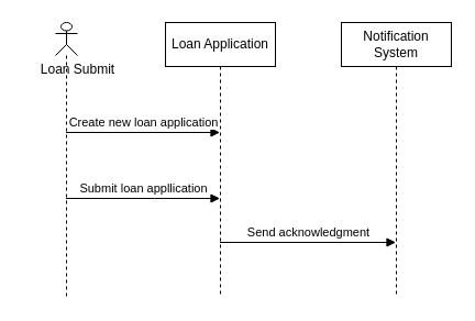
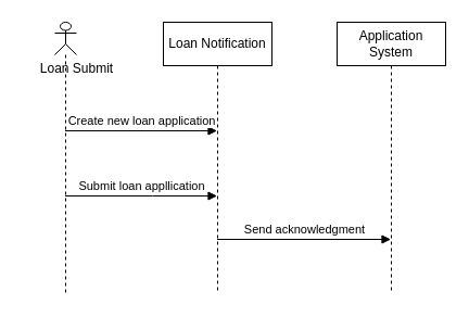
- <mxCell id="2" value="Loan Application" style="shape=umlLifeline;perimeter=lifelinePerimeter;whiteSpace=wrap;html=1;container=1;dropTarget=0;collapsible=0;recursiveResize=0;outlineConnect=0;portConstraint=eastwest;newEdgeStyle={&quot;curved&quot;:0,&quot;rounded&quot;:0};" vertex="1" parent="1"><mxGeometry x="150" y="20" width="100" height="250" as="geometry" /></mxCell>
+ <mxCell id="2" value="Loan Notification" style="shape=umlLifeline;perimeter=lifelinePerimeter;whiteSpace=wrap;html=1;container=1;dropTarget=0;collapsible=0;recursiveResize=0;outlineConnect=0;portConstraint=eastwest;newEdgeStyle={&quot;curved&quot;:0,&quot;rounded&quot;:0};" vertex="1" parent="1"><mxGeometry x="150" y="20" width="100" height="250" as="geometry" /></mxCell>
- <mxCell id="5" value="Notification System" style="shape=umlLifeline;perimeter=lifelinePerimeter;whiteSpace=wrap;html=1;container=1;dropTarget=0;collapsible=0;recursiveResize=0;outlineConnect=0;portConstraint=eastwest;newEdgeStyle={&quot;curved&quot;:0,&quot;rounded&quot;:0};" vertex="1" parent="1"><mxGeometry x="310" y="20" width="100" height="250" as="geometry" /></mxCell>
+ <mxCell id="5" value="Application System" style="shape=umlLifeline;perimeter=lifelinePerimeter;whiteSpace=wrap;html=1;container=1;dropTarget=0;collapsible=0;recursiveResize=0;outlineConnect=0;portConstraint=eastwest;newEdgeStyle={&quot;curved&quot;:0,&quot;rounded&quot;:0};" vertex="1" parent="1"><mxGeometry x="310" y="20" width="100" height="250" as="geometry" /></mxCell>
